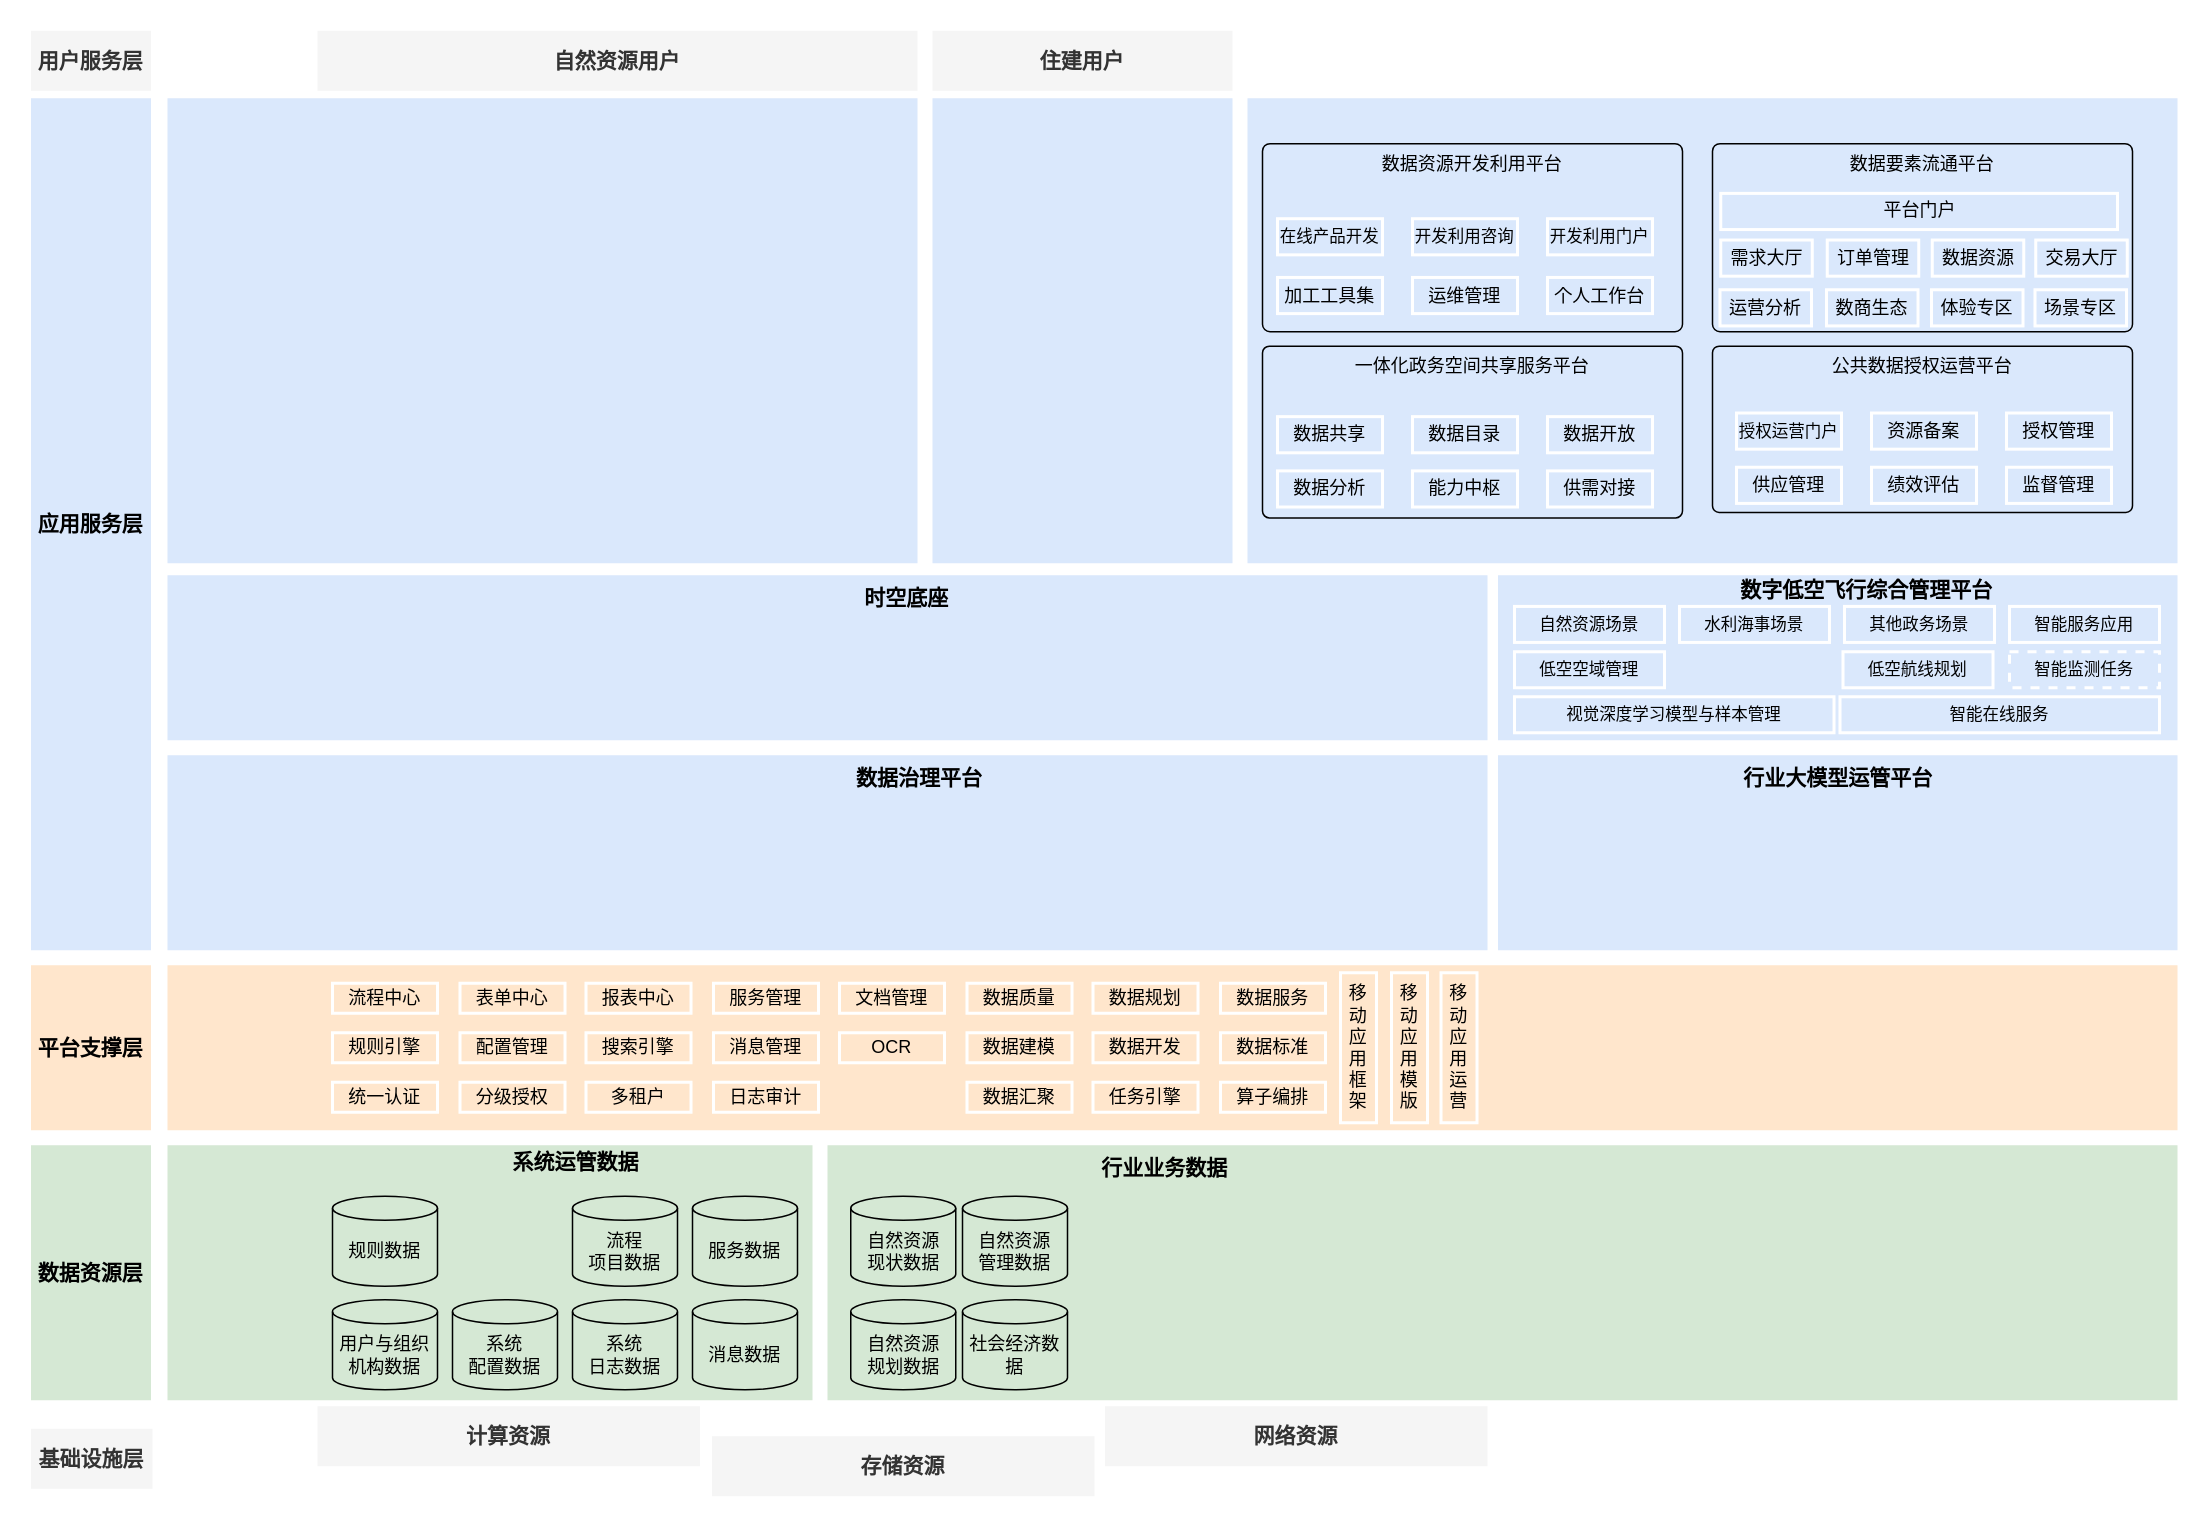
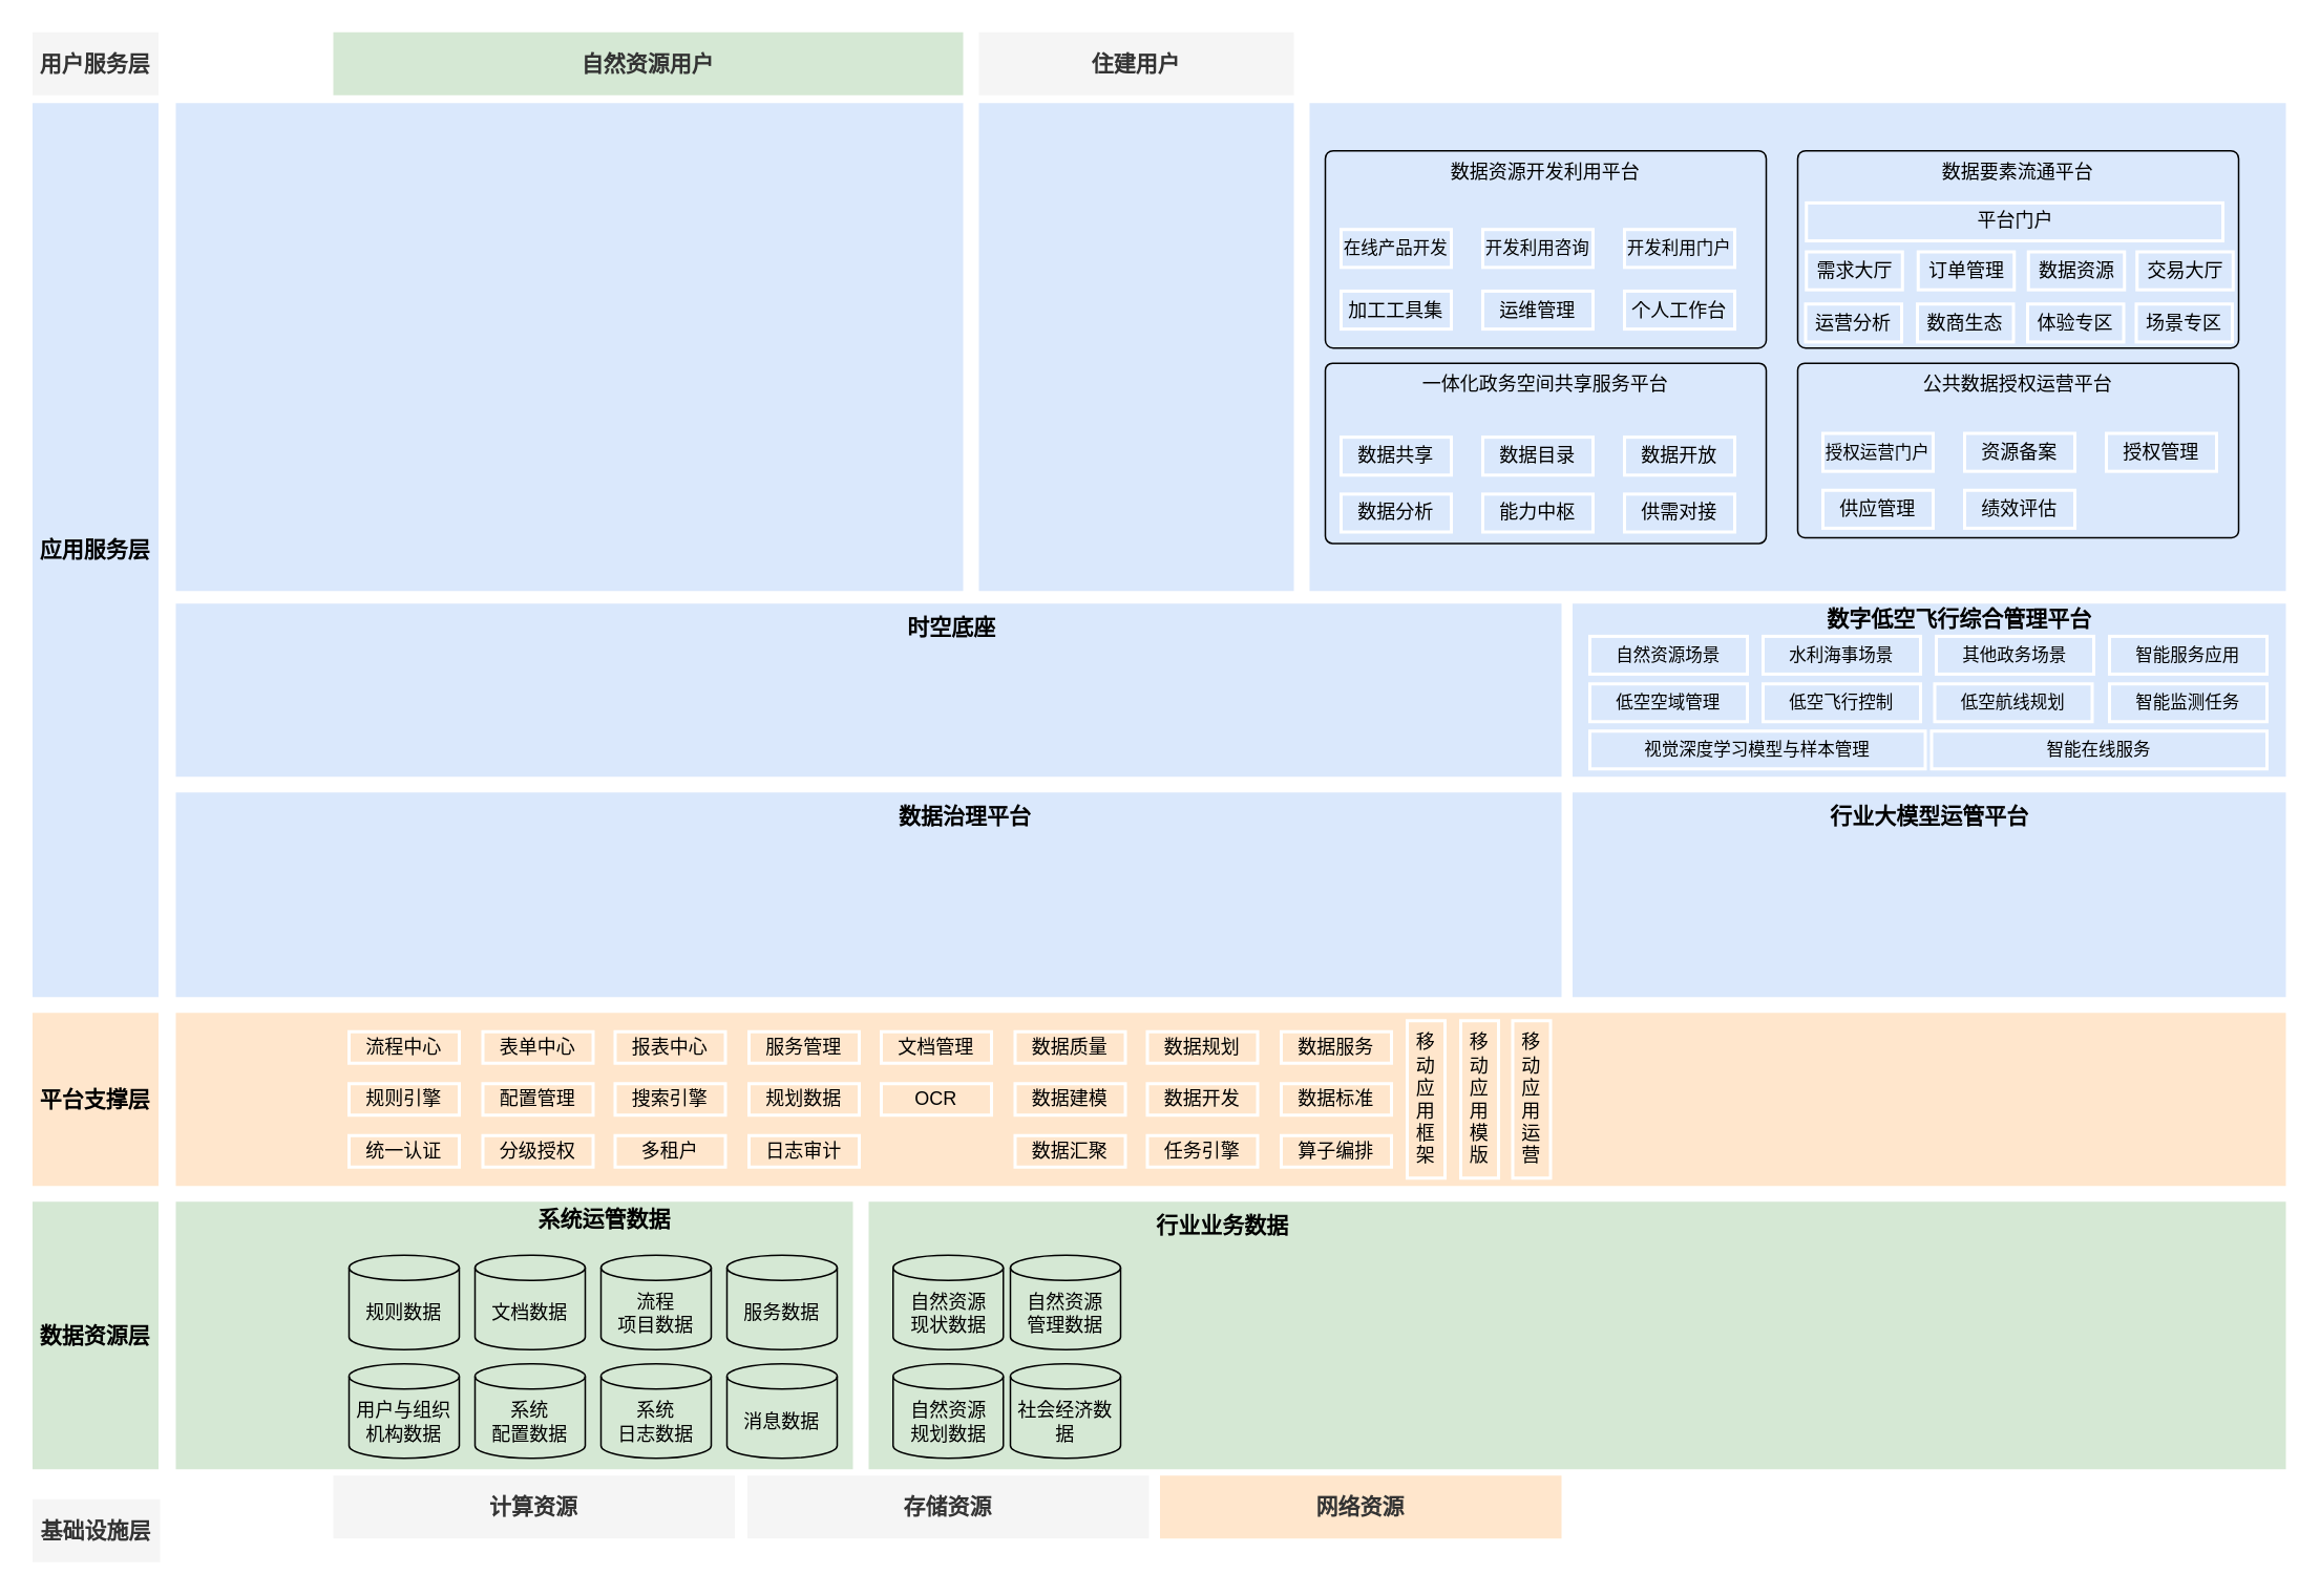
- <mxCell id="8" value="&lt;font style=&quot;font-size: 14px;&quot;&gt;自然资源用户&lt;/font&gt;" style="rounded=0;whiteSpace=wrap;html=1;fillColor=#f5f5f5;fontColor=#333333;strokeColor=none;fontSize=14;fontStyle=1" parent="1" vertex="1"><mxGeometry x="211" y="20" width="400" height="40" as="geometry" /></mxCell>
+ <mxCell id="8" value="&lt;font style=&quot;font-size: 14px;&quot;&gt;自然资源用户&lt;/font&gt;" style="rounded=0;whiteSpace=wrap;html=1;fillColor=#d5e8d4;fontColor=#333333;strokeColor=none;fontSize=14;fontStyle=1;" parent="1" vertex="1"><mxGeometry x="211" y="20" width="400" height="40" as="geometry" /></mxCell>
- <mxCell id="81" value="监督管理" style="rounded=0;whiteSpace=wrap;html=1;fillColor=none;strokeColor=#ffffff;strokeWidth=2;" parent="1" vertex="1"><mxGeometry x="1337" y="311.006" width="70" height="24.103" as="geometry" /></mxCell>
+ <mxCell id="103" value="低空飞行控制" style="rounded=0;whiteSpace=wrap;html=1;fillColor=none;strokeColor=#FFFFFF;strokeWidth=2;fontSize=11;" parent="1" vertex="1"><mxGeometry x="1119.004" y="434" width="100" height="24" as="geometry" /></mxCell>
- <mxCell id="97" value="智能监测任务" style="rounded=0;whiteSpace=wrap;html=1;fillColor=none;strokeColor=#FFFFFF;strokeWidth=2;fontSize=11;dashed=1;" parent="1" vertex="1"><mxGeometry x="1339" y="433.99" width="100" height="24" as="geometry" /></mxCell>
+ <mxCell id="97" value="智能监测任务" style="rounded=0;whiteSpace=wrap;html=1;fillColor=none;strokeColor=#FFFFFF;strokeWidth=2;fontSize=11;" parent="1" vertex="1"><mxGeometry x="1339" y="433.99" width="100" height="24" as="geometry" /></mxCell>
- <mxCell id="24" value="消息管理" style="rounded=0;whiteSpace=wrap;html=1;fillColor=none;strokeColor=#ffffff;strokeWidth=2;" parent="1" vertex="1"><mxGeometry x="475" y="688" width="70" height="20" as="geometry" /></mxCell>
+ <mxCell id="24" value="规划数据" style="rounded=0;whiteSpace=wrap;html=1;fillColor=none;strokeColor=#ffffff;strokeWidth=2;" parent="1" vertex="1"><mxGeometry x="475" y="688" width="70" height="20" as="geometry" /></mxCell>
+ <mxCell id="45" value="&lt;span style=&quot;background-color: initial;&quot;&gt;文档数据&lt;/span&gt;" style="shape=cylinder3;whiteSpace=wrap;html=1;boundedLbl=1;backgroundOutline=1;size=8;fillColor=none;" parent="1" vertex="1"><mxGeometry x="301" y="797" width="70" height="60" as="geometry" /></mxCell>
- <mxCell id="4" value="&lt;font style=&quot;font-size: 14px;&quot;&gt;网络资源&lt;/font&gt;" style="rounded=0;whiteSpace=wrap;html=1;fillColor=#f5f5f5;fontColor=#333333;strokeColor=none;fontStyle=1;fontSize=14;" parent="1" vertex="1"><mxGeometry x="736" y="937" width="255" height="40" as="geometry" /></mxCell>
+ <mxCell id="4" value="&lt;font style=&quot;font-size: 14px;&quot;&gt;网络资源&lt;/font&gt;" style="rounded=0;whiteSpace=wrap;html=1;fillColor=#ffe6cc;fontColor=#333333;strokeColor=none;fontStyle=1;fontSize=14;" parent="1" vertex="1"><mxGeometry x="736" y="937" width="255" height="40" as="geometry" /></mxCell>
- <mxCell id="3" value="&lt;font style=&quot;font-size: 14px;&quot;&gt;存储资源&lt;/font&gt;" style="rounded=0;whiteSpace=wrap;html=1;fillColor=#f5f5f5;fontColor=#333333;strokeColor=none;fontStyle=1;fontSize=14;" parent="1" vertex="1"><mxGeometry x="474" y="957" width="255" height="40" as="geometry" /></mxCell>
+ <mxCell id="3" value="&lt;font style=&quot;font-size: 14px;&quot;&gt;存储资源&lt;/font&gt;" style="rounded=0;whiteSpace=wrap;html=1;fillColor=#f5f5f5;fontColor=#333333;strokeColor=none;fontStyle=1;fontSize=14;" parent="1" vertex="1"><mxGeometry x="474" y="937" width="255" height="40" as="geometry" /></mxCell>
